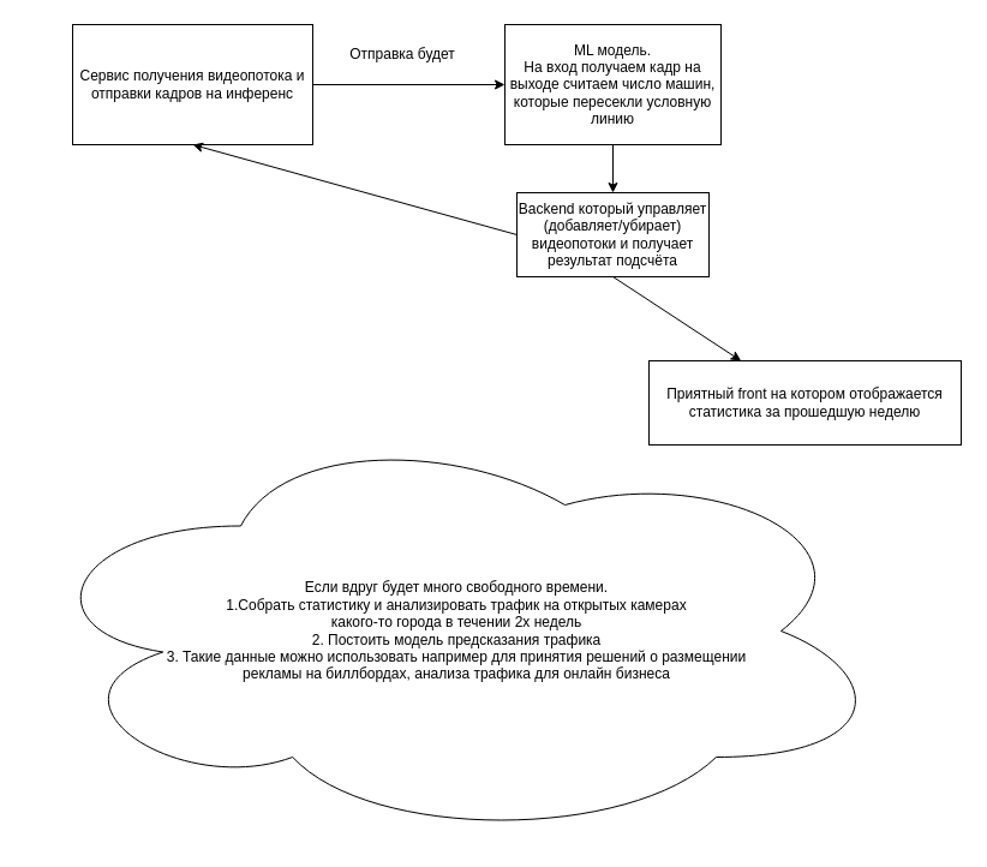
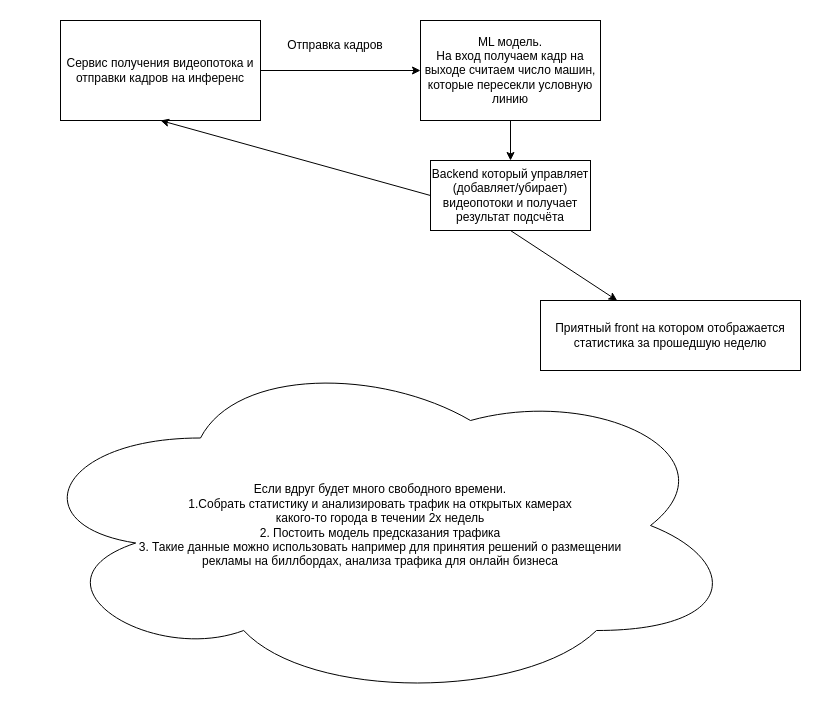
- <mxCell id="4" value="Отправка будет" style="text;html=1;strokeColor=none;fillColor=none;align=center;verticalAlign=middle;whiteSpace=wrap;rounded=0;" vertex="1" parent="1"><mxGeometry x="280" y="30" width="110" height="30" as="geometry" /></mxCell>
+ <mxCell id="4" value="Отправка кадров" style="text;html=1;strokeColor=none;fillColor=none;align=center;verticalAlign=middle;whiteSpace=wrap;rounded=0;" vertex="1" parent="1"><mxGeometry x="280" y="30" width="110" height="30" as="geometry" /></mxCell>
